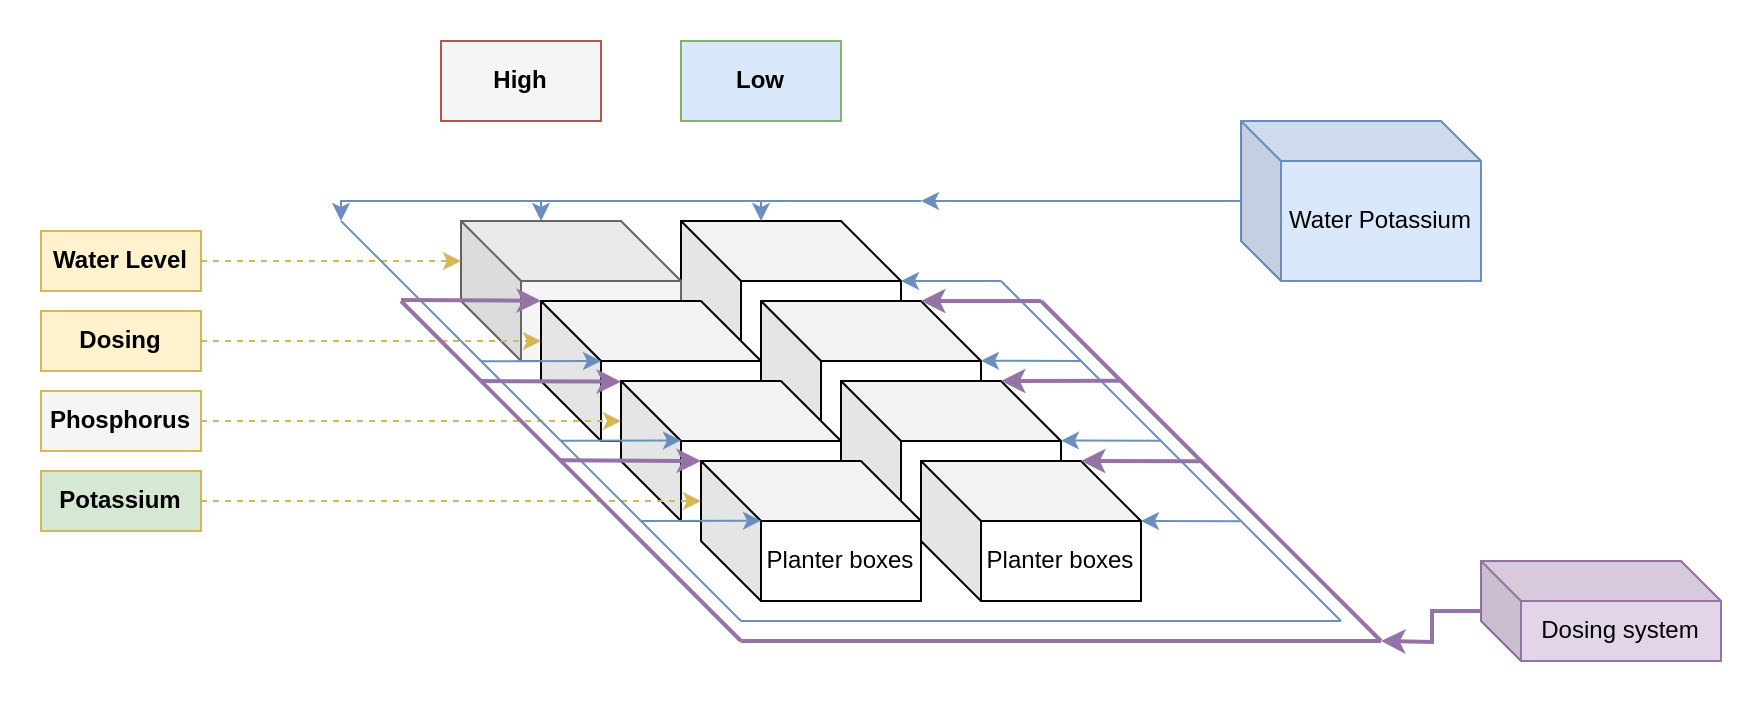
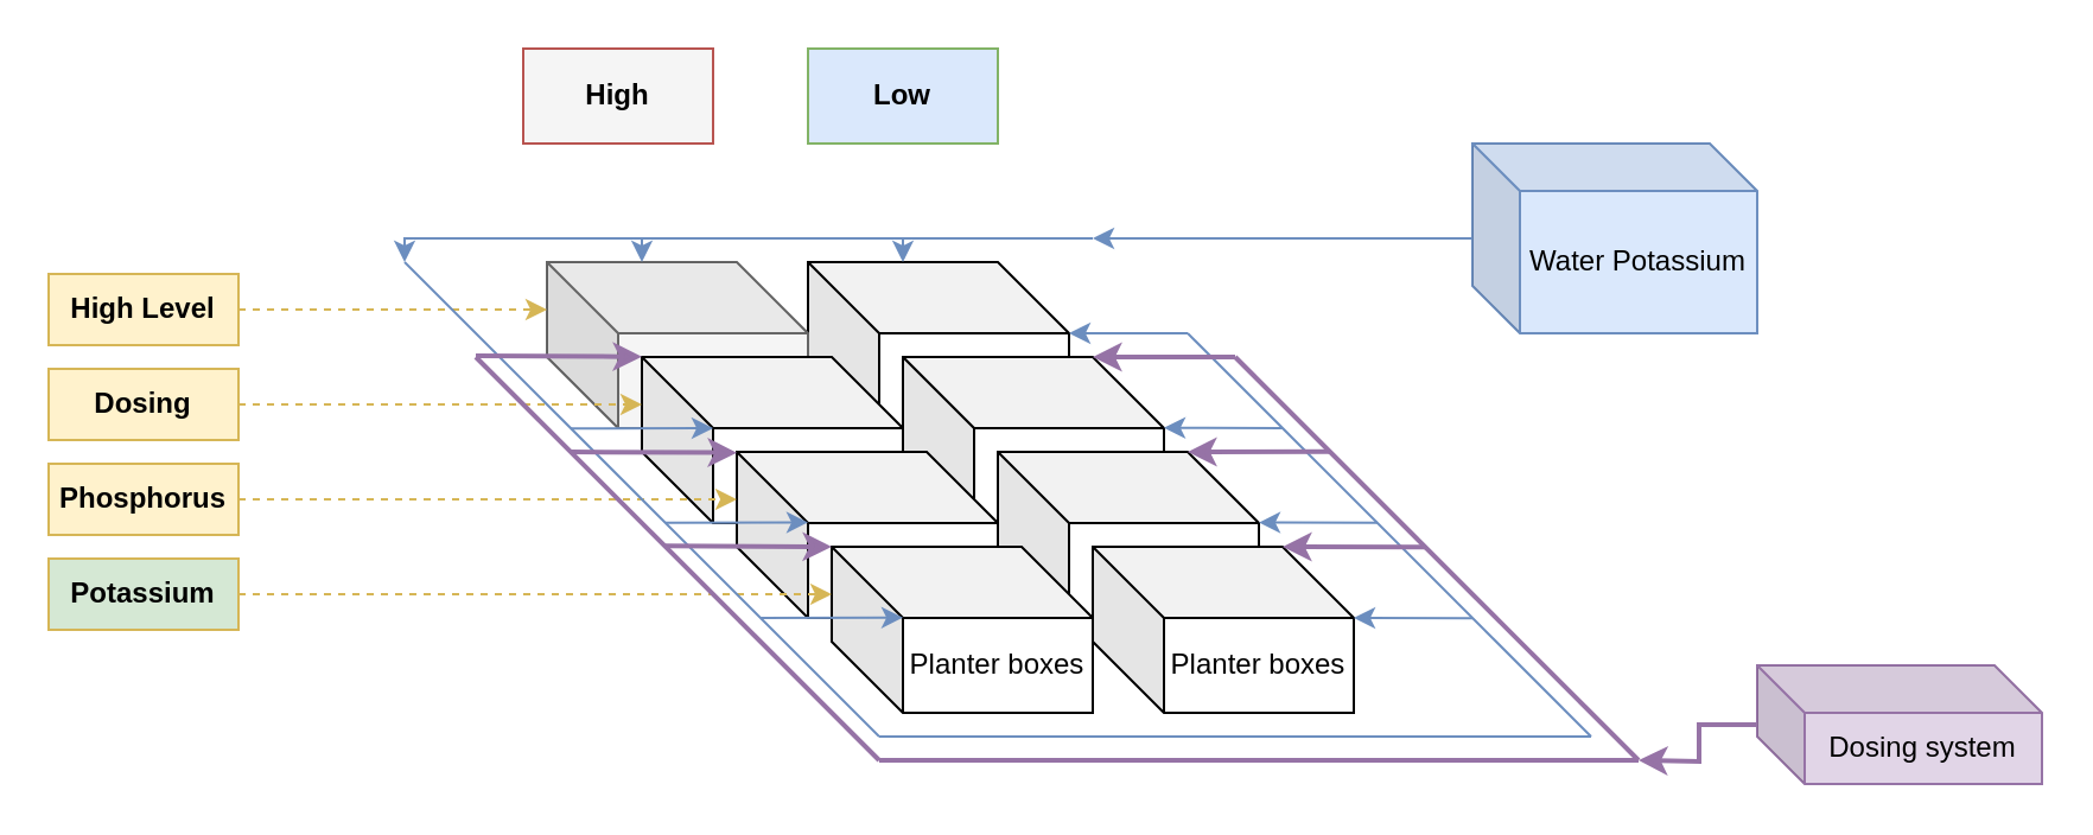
- <mxCell id="13" value="&lt;b&gt;Water Level&lt;/b&gt;" style="rounded=0;whiteSpace=wrap;html=1;fillColor=#fff2cc;strokeColor=#d6b656;" vertex="1" parent="1"><mxGeometry x="20" y="115" width="80" height="30" as="geometry" /></mxCell>
+ <mxCell id="13" value="&lt;b&gt;High Level&lt;/b&gt;" style="rounded=0;whiteSpace=wrap;html=1;fillColor=#fff2cc;strokeColor=#d6b656;" vertex="1" parent="1"><mxGeometry x="20" y="115" width="80" height="30" as="geometry" /></mxCell>
- <mxCell id="17" value="&lt;b&gt;Phosphorus&lt;/b&gt;" style="rounded=0;whiteSpace=wrap;html=1;fillColor=#f5f5f5;strokeColor=#d6b656;" vertex="1" parent="1"><mxGeometry x="20" y="195" width="80" height="30" as="geometry" /></mxCell>
+ <mxCell id="17" value="&lt;b&gt;Phosphorus&lt;/b&gt;" style="rounded=0;whiteSpace=wrap;html=1;fillColor=#fff2cc;strokeColor=#d6b656;" vertex="1" parent="1"><mxGeometry x="20" y="195" width="80" height="30" as="geometry" /></mxCell>
